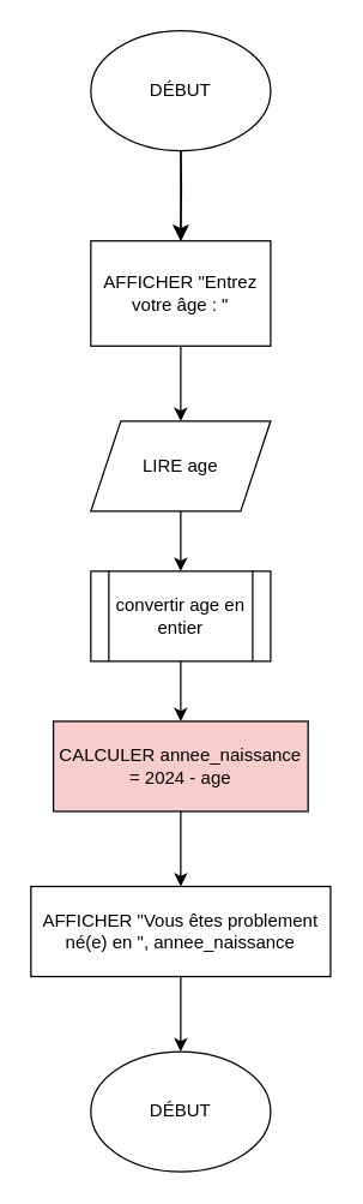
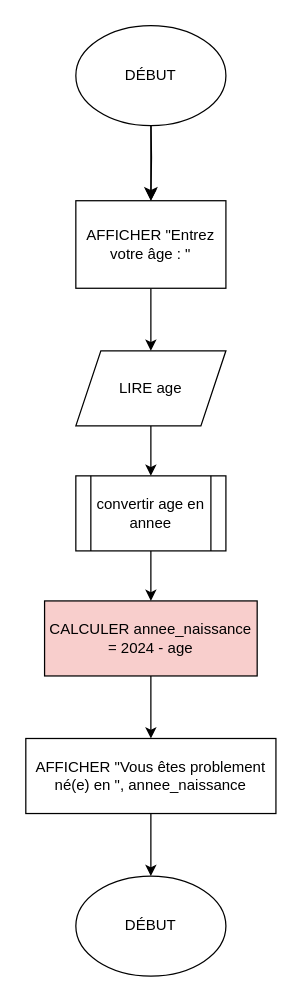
- <mxCell id="8" value="convertir age en entier" style="shape=process;whiteSpace=wrap;html=1;backgroundOutline=1;" parent="1" vertex="1"><mxGeometry x="60" y="380" width="120" height="60" as="geometry" /></mxCell>
+ <mxCell id="8" value="convertir age en annee" style="shape=process;whiteSpace=wrap;html=1;backgroundOutline=1;" parent="1" vertex="1"><mxGeometry x="60" y="380" width="120" height="60" as="geometry" /></mxCell>
